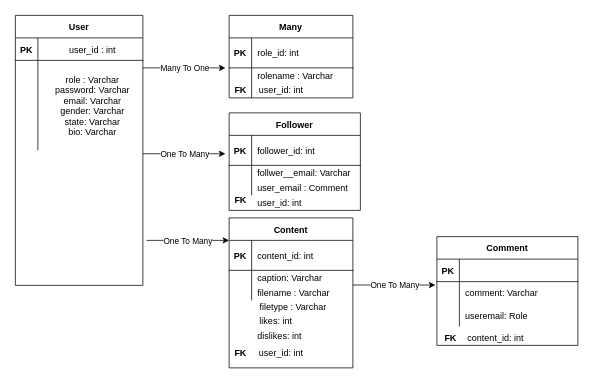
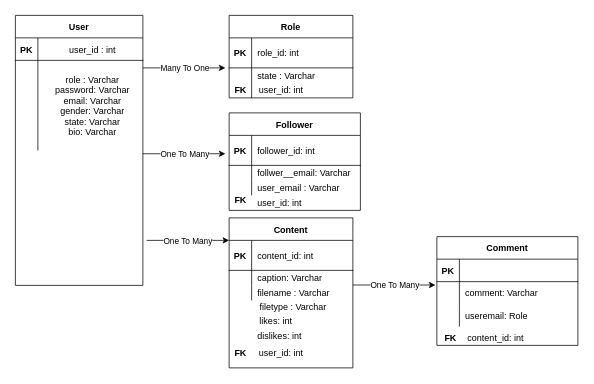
- <mxCell id="2" value="Many" style="shape=table;startSize=30;container=1;collapsible=1;childLayout=tableLayout;fixedRows=1;rowLines=0;fontStyle=1;align=center;resizeLast=1;" parent="1" vertex="1"><mxGeometry x="305" y="20" width="165" height="110" as="geometry" /></mxCell>
+ <mxCell id="2" value="Role" style="shape=table;startSize=30;container=1;collapsible=1;childLayout=tableLayout;fixedRows=1;rowLines=0;fontStyle=1;align=center;resizeLast=1;" parent="1" vertex="1"><mxGeometry x="305" y="20" width="165" height="110" as="geometry" /></mxCell>
- <mxCell id="8" value="rolename : Varchar" style="shape=partialRectangle;overflow=hidden;connectable=0;fillColor=none;top=0;left=0;bottom=0;right=0;align=left;spacingLeft=6;" parent="6" vertex="1"><mxGeometry x="30" width="135" height="20" as="geometry" /></mxCell>
+ <mxCell id="8" value="state : Varchar" style="shape=partialRectangle;overflow=hidden;connectable=0;fillColor=none;top=0;left=0;bottom=0;right=0;align=left;spacingLeft=6;" parent="6" vertex="1"><mxGeometry x="30" width="135" height="20" as="geometry" /></mxCell>
- <mxCell id="28" value="user_email : Comment" style="shape=partialRectangle;overflow=hidden;connectable=0;fillColor=none;top=0;left=0;bottom=0;right=0;align=left;spacingLeft=6;" vertex="1" parent="26"><mxGeometry x="30" width="145" height="20" as="geometry" /></mxCell>
+ <mxCell id="28" value="user_email : Varchar" style="shape=partialRectangle;overflow=hidden;connectable=0;fillColor=none;top=0;left=0;bottom=0;right=0;align=left;spacingLeft=6;" vertex="1" parent="26"><mxGeometry x="30" width="145" height="20" as="geometry" /></mxCell>
